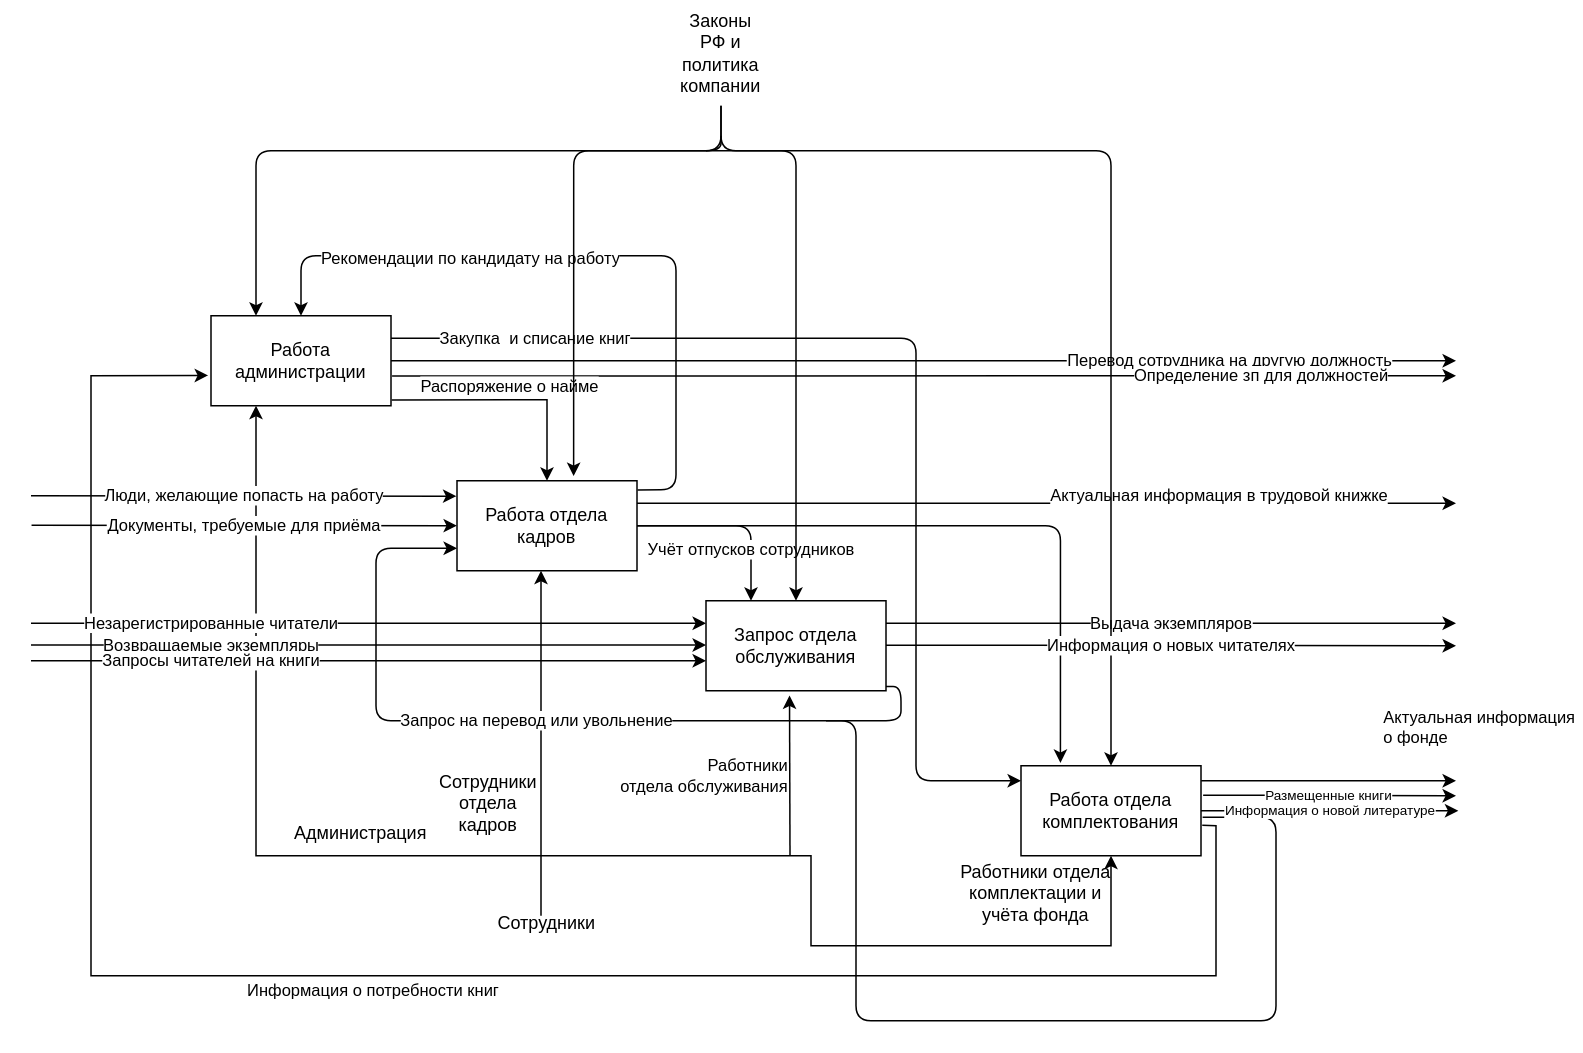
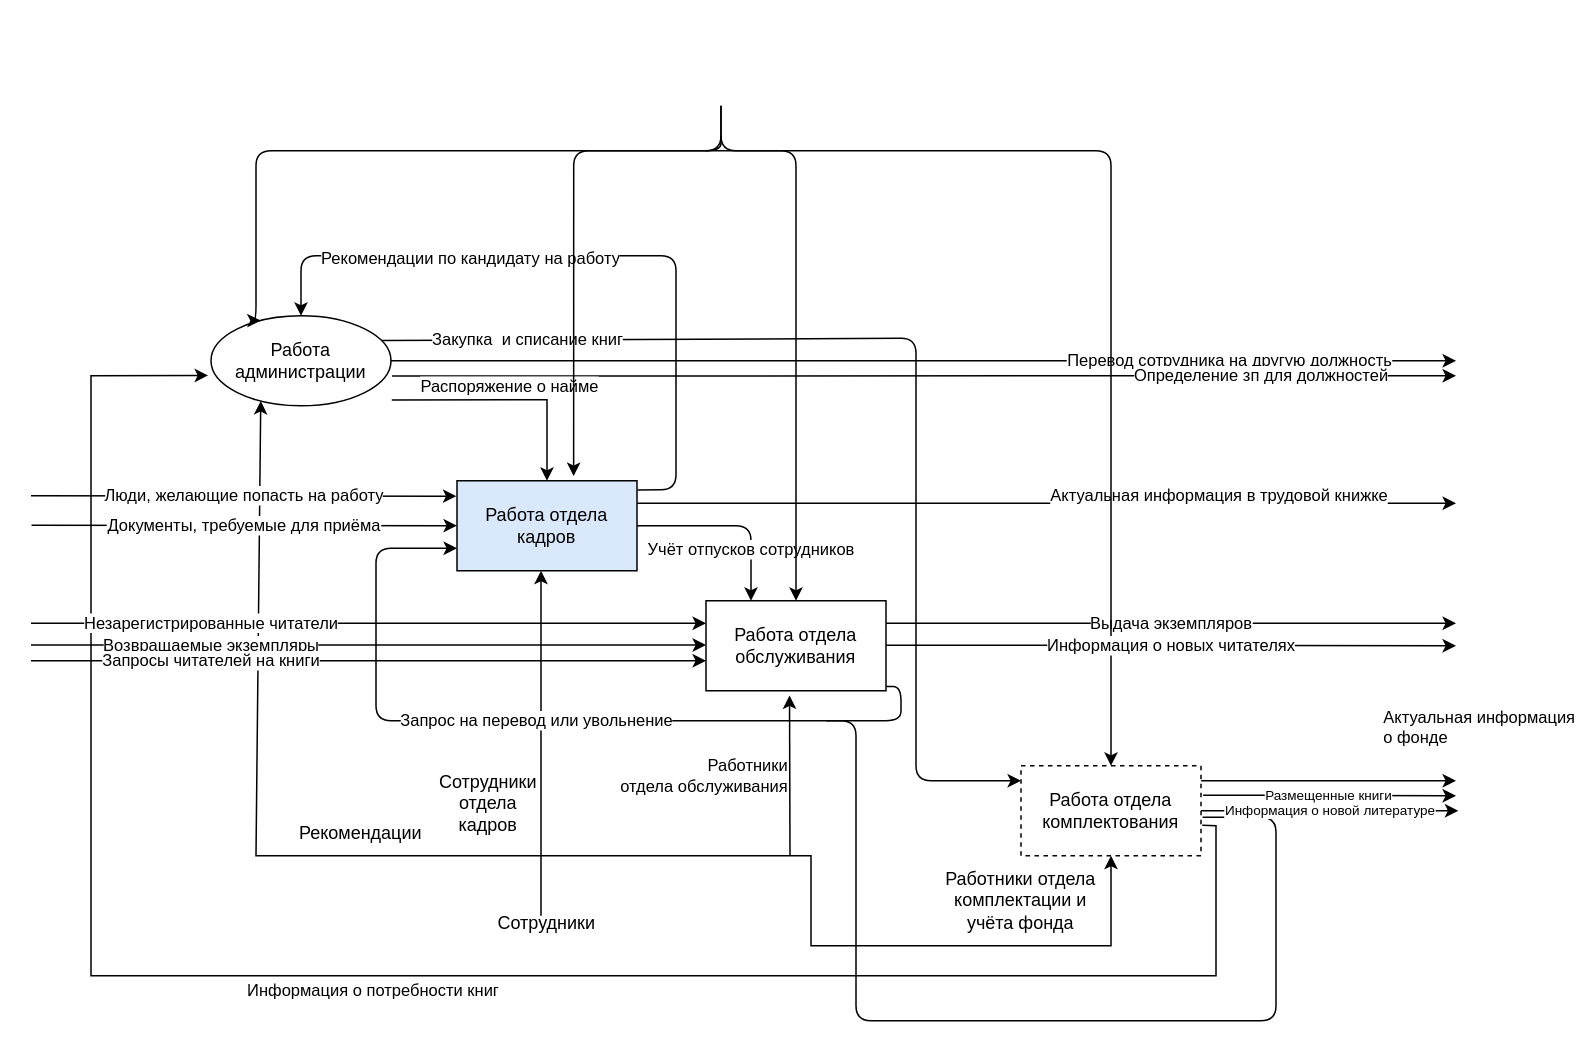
- <mxCell id="39" value="Законы РФ и политика компании" style="text;html=1;strokeColor=none;fillColor=none;align=center;verticalAlign=middle;whiteSpace=wrap;rounded=0;" vertex="1" parent="1"><mxGeometry x="450" y="20" width="60" height="30" as="geometry" /></mxCell>
- <mxCell id="5" value="Работа администрации" style="rounded=0;whiteSpace=wrap;html=1;" parent="1" vertex="1"><mxGeometry x="140" y="210" width="120" height="60" as="geometry" /></mxCell>
+ <mxCell id="5" value="Работа администрации" style="ellipse;whiteSpace=wrap;html=1;" parent="1" vertex="1"><mxGeometry x="140" y="210" width="120" height="60" as="geometry" /></mxCell>
- <mxCell id="11" value="Работа отдела кадров" style="rounded=0;whiteSpace=wrap;html=1;" parent="1" vertex="1"><mxGeometry x="304" y="320" width="120" height="60" as="geometry" /></mxCell>
+ <mxCell id="11" value="Работа отдела кадров" style="rounded=0;whiteSpace=wrap;html=1;fillColor=#dae8fc;" parent="1" vertex="1"><mxGeometry x="304" y="320" width="120" height="60" as="geometry" /></mxCell>
- <mxCell id="10" style="edgeStyle=orthogonalEdgeStyle;sketch=0;jumpStyle=none;html=1;entryX=0.219;entryY=-0.031;entryDx=0;entryDy=0;entryPerimeter=0;shadow=0;endArrow=classic;endFill=1;" edge="1" parent="1" source="11" target="20"><mxGeometry relative="1" as="geometry" /></mxCell>
- <mxCell id="27" value="Запрос отдела обслуживания" style="rounded=0;whiteSpace=wrap;html=1;" parent="1" vertex="1"><mxGeometry x="470" y="400" width="120" height="60" as="geometry" /></mxCell>
+ <mxCell id="27" value="Работа отдела обслуживания" style="rounded=0;whiteSpace=wrap;html=1;" parent="1" vertex="1"><mxGeometry x="470" y="400" width="120" height="60" as="geometry" /></mxCell>
- <mxCell id="20" value="Работа отдела комплектования" style="rounded=0;whiteSpace=wrap;html=1;" parent="1" vertex="1"><mxGeometry x="680" y="510" width="120" height="60" as="geometry" /></mxCell>
+ <mxCell id="20" value="Работа отдела комплектования" style="rounded=0;whiteSpace=wrap;html=1;dashed=1;" parent="1" vertex="1"><mxGeometry x="680" y="510" width="120" height="60" as="geometry" /></mxCell>
- <mxCell id="16" value="Администрация" style="text;html=1;strokeColor=none;fillColor=none;align=center;verticalAlign=middle;whiteSpace=wrap;rounded=0;" parent="1" vertex="1"><mxGeometry x="210" y="540" width="60" height="30" as="geometry" /></mxCell>
+ <mxCell id="16" value="Рекомендации" style="text;html=1;strokeColor=none;fillColor=none;align=center;verticalAlign=middle;whiteSpace=wrap;rounded=0;" parent="1" vertex="1"><mxGeometry x="210" y="540" width="60" height="30" as="geometry" /></mxCell>
- <mxCell id="23" value="Работники отдела комплектации и учёта фонда" style="text;html=1;strokeColor=none;fillColor=none;align=center;verticalAlign=middle;whiteSpace=wrap;rounded=0;" parent="1" vertex="1"><mxGeometry x="630" y="580" width="120" height="30" as="geometry" /></mxCell>
+ <mxCell id="23" value="Работники отдела комплектации и учёта фонда" style="text;html=1;strokeColor=none;fillColor=none;align=center;verticalAlign=middle;whiteSpace=wrap;rounded=0;" parent="1" vertex="1"><mxGeometry x="620" y="585" width="120" height="30" as="geometry" /></mxCell>
